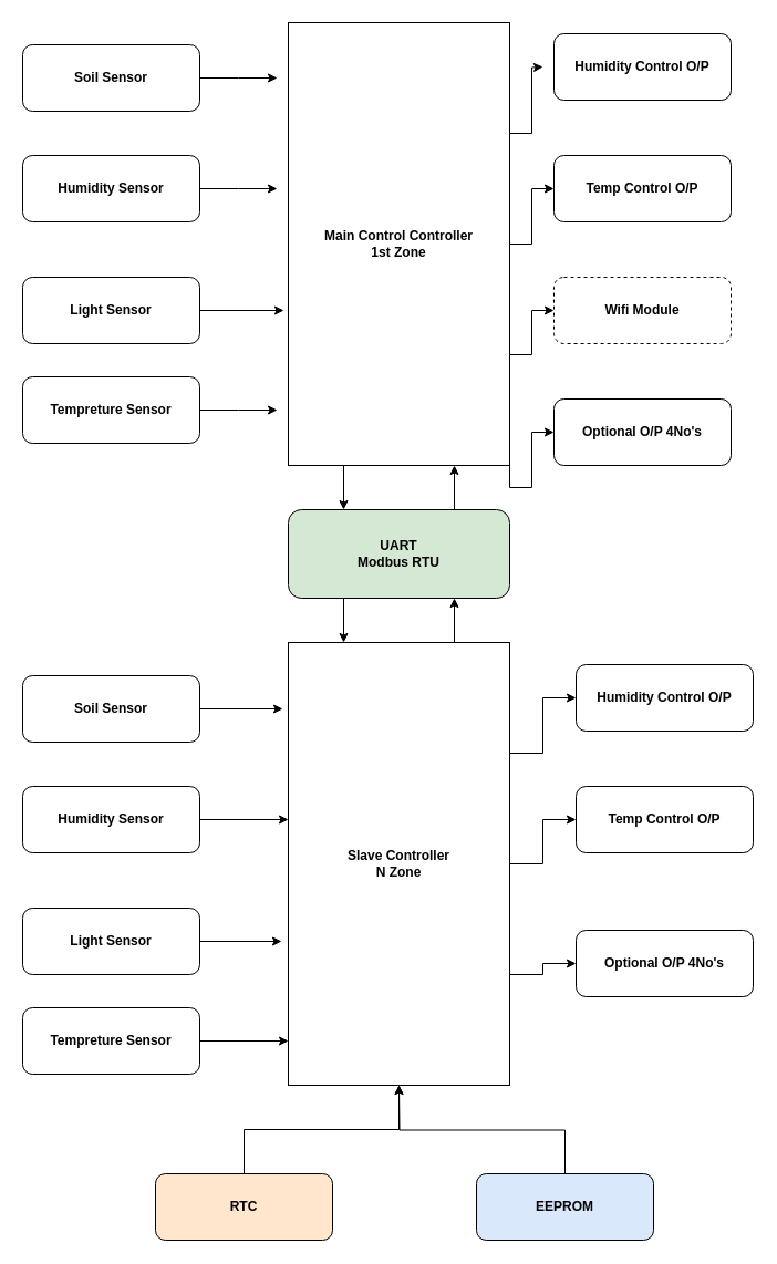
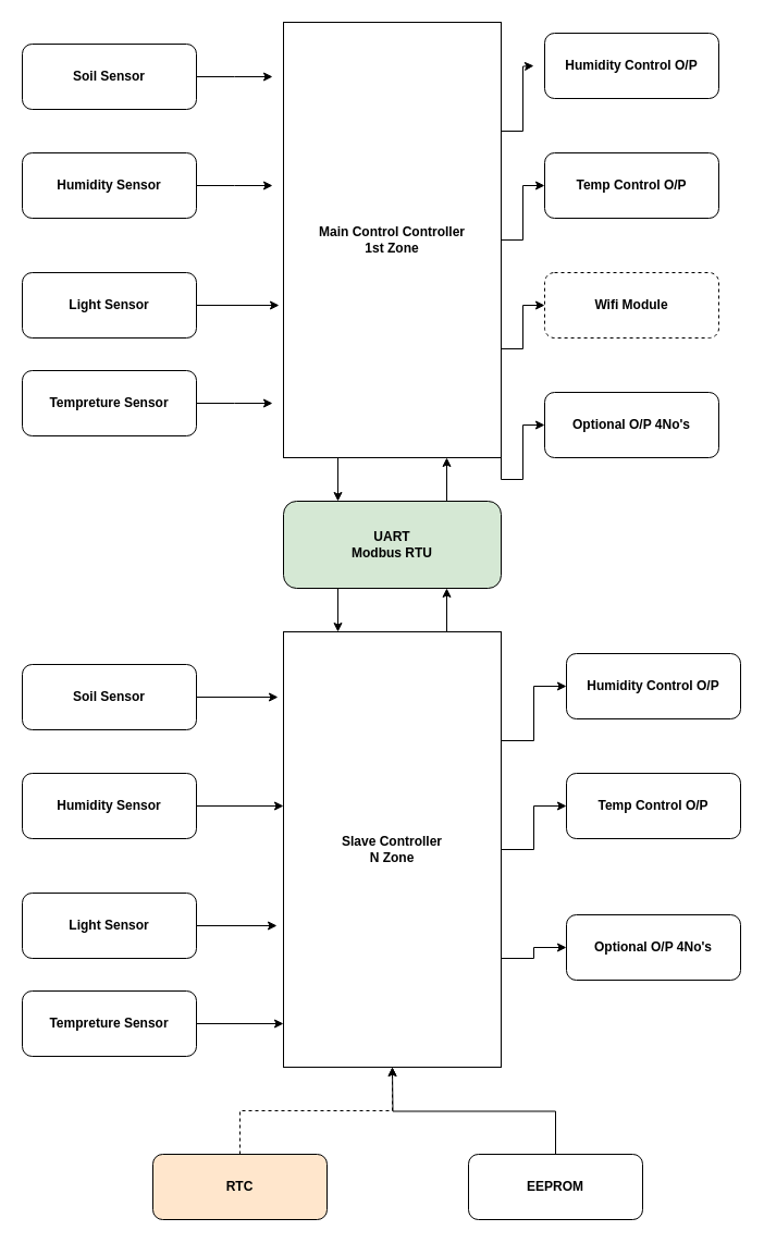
- <mxCell id="39" style="edgeStyle=orthogonalEdgeStyle;rounded=0;orthogonalLoop=1;jettySize=auto;html=1;exitX=0.5;exitY=0;exitDx=0;exitDy=0;fontStyle=1" edge="1" parent="1" source="40" target="25"><mxGeometry relative="1" as="geometry" /></mxCell>
+ <mxCell id="39" style="edgeStyle=orthogonalEdgeStyle;rounded=0;orthogonalLoop=1;jettySize=auto;html=1;exitX=0.5;exitY=0;exitDx=0;exitDy=0;fontStyle=1;dashed=1;" edge="1" parent="1" source="40" target="25"><mxGeometry relative="1" as="geometry" /></mxCell>
- <mxCell id="42" value="EEPROM" style="rounded=1;whiteSpace=wrap;html=1;fontStyle=1;fillColor=#dae8fc;" vertex="1" parent="1"><mxGeometry x="430" y="1060" width="160" height="60" as="geometry" /></mxCell>
+ <mxCell id="42" value="EEPROM" style="rounded=1;whiteSpace=wrap;html=1;fontStyle=1" vertex="1" parent="1"><mxGeometry x="430" y="1060" width="160" height="60" as="geometry" /></mxCell>
